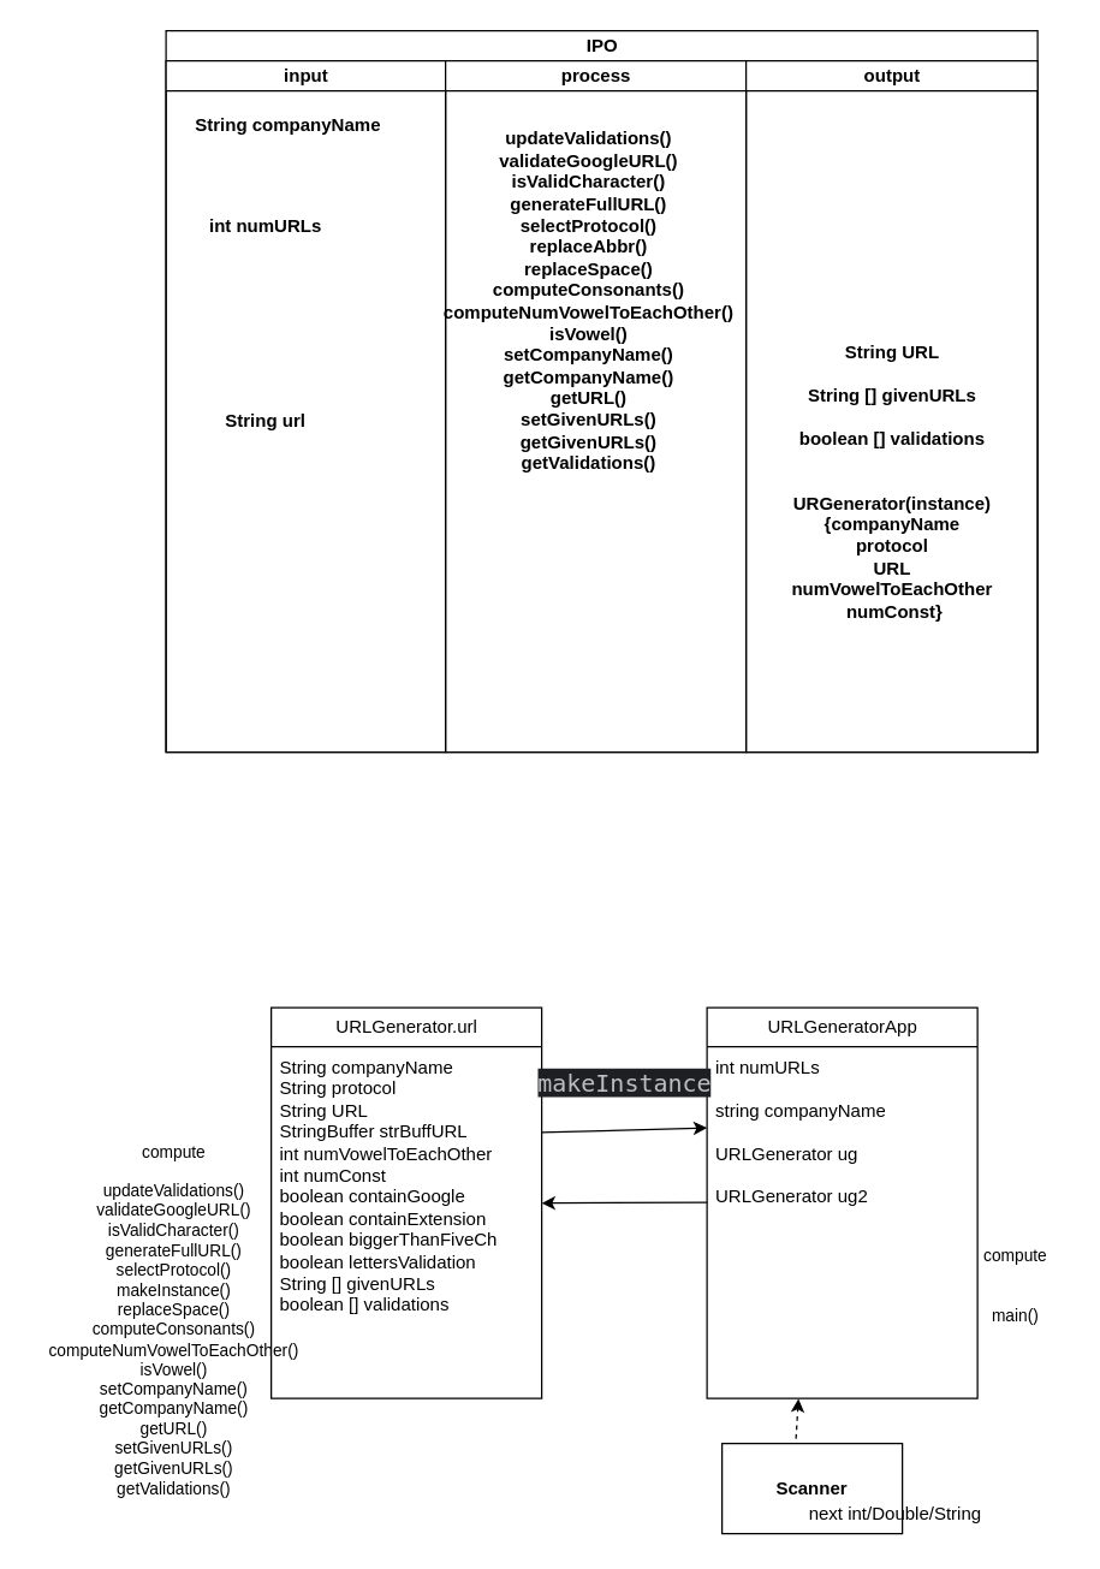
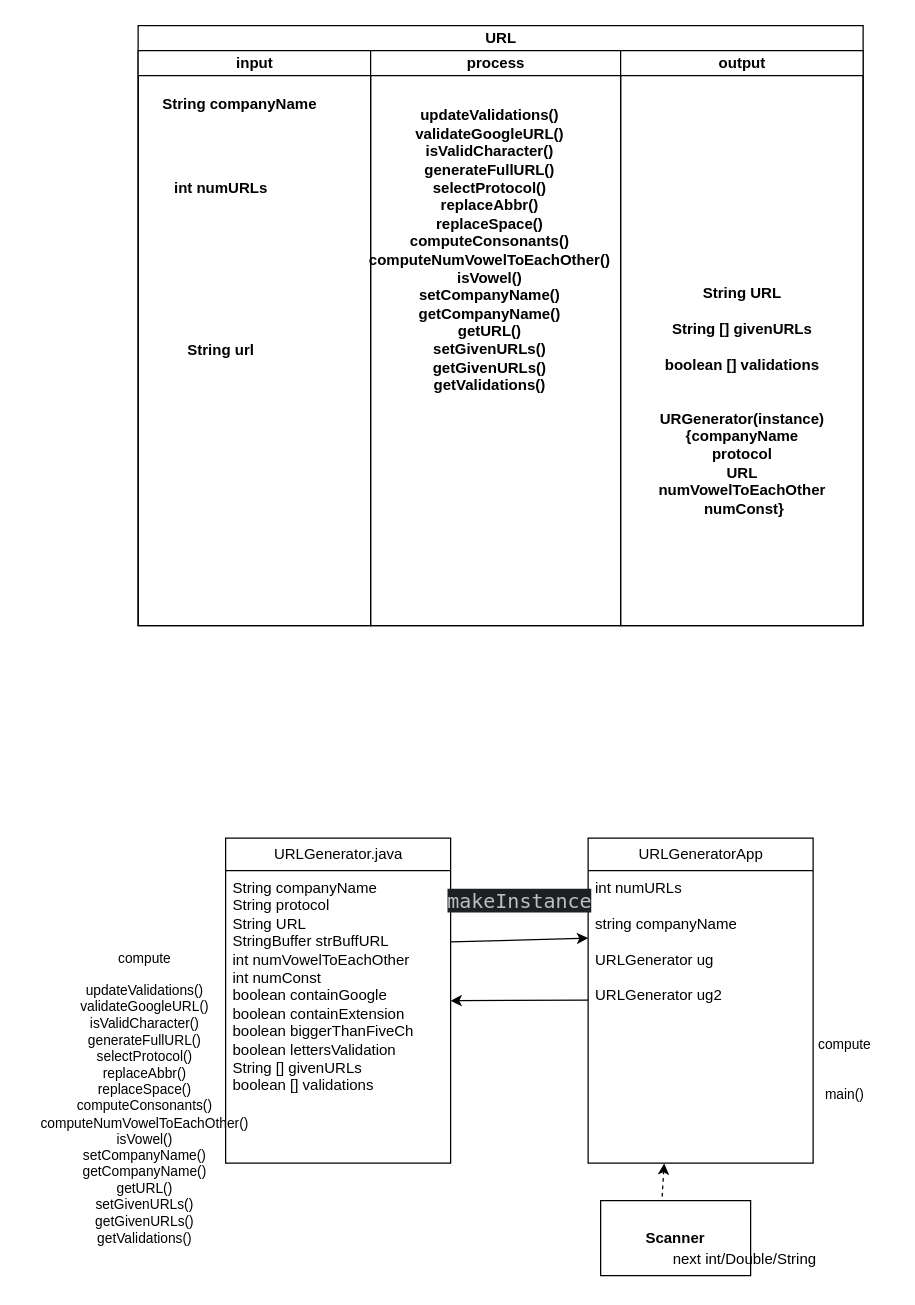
- <mxCell id="2" value="&lt;b&gt;IPO&lt;/b&gt;" style="swimlane;childLayout=stackLayout;resizeParent=1;resizeParentMax=0;startSize=20;html=1;" parent="1" vertex="1"><mxGeometry x="110" y="20" width="580" height="480" as="geometry" /></mxCell>
+ <mxCell id="2" value="&lt;b&gt;URL&lt;/b&gt;" style="swimlane;childLayout=stackLayout;resizeParent=1;resizeParentMax=0;startSize=20;html=1;" parent="1" vertex="1"><mxGeometry x="110" y="20" width="580" height="480" as="geometry" /></mxCell>
- <mxCell id="11" value="URLGenerator.url" style="swimlane;fontStyle=0;childLayout=stackLayout;horizontal=1;startSize=26;fillColor=none;horizontalStack=0;resizeParent=1;resizeParentMax=0;resizeLast=0;collapsible=1;marginBottom=0;html=1;" parent="1" vertex="1"><mxGeometry x="180" y="670" width="180" height="260" as="geometry" /></mxCell>
+ <mxCell id="11" value="URLGenerator.java" style="swimlane;fontStyle=0;childLayout=stackLayout;horizontal=1;startSize=26;fillColor=none;horizontalStack=0;resizeParent=1;resizeParentMax=0;resizeLast=0;collapsible=1;marginBottom=0;html=1;" parent="1" vertex="1"><mxGeometry x="180" y="670" width="180" height="260" as="geometry" /></mxCell>
- <mxCell id="18" value="&lt;div style=&quot;font-size: 11px;&quot;&gt;&lt;font style=&quot;font-size: 11px;&quot;&gt;compute&lt;/font&gt;&lt;/div&gt;&lt;div style=&quot;font-size: 11px;&quot;&gt;&lt;font style=&quot;font-size: 11px;&quot;&gt;&lt;br&gt;&lt;/font&gt;&lt;/div&gt;&lt;div style=&quot;font-size: 11px;&quot;&gt;&lt;font style=&quot;font-size: 11px;&quot;&gt;&lt;span style=&quot;&quot;&gt;updateValidations()&lt;br&gt;validateGoogleURL()&lt;br&gt;isValidCharacter()&lt;br&gt;generateFullURL()&lt;br&gt;selectProtocol()&lt;br&gt;makeInstance()&lt;br&gt;replaceSpace()&lt;br&gt;computeConsonants()&lt;br&gt;computeNumVowelToEachOther()&lt;br&gt;isVowel()&lt;br&gt;setCompanyName()&lt;br&gt;getCompanyName()&lt;br&gt;getURL()&lt;br&gt;setGivenURLs()&lt;br&gt;getGivenURLs()&lt;br&gt;getValidations()&lt;br&gt;&lt;/span&gt;&lt;/font&gt;&lt;/div&gt;&lt;font style=&quot;font-size: 11px;&quot;&gt;&lt;br&gt;&lt;/font&gt;" style="text;html=1;align=center;verticalAlign=middle;resizable=0;points=[];autosize=1;strokeColor=none;fillColor=none;" parent="1" vertex="1"><mxGeometry x="20" y="750" width="190" height="270" as="geometry" /></mxCell>
+ <mxCell id="18" value="&lt;div style=&quot;font-size: 11px;&quot;&gt;&lt;font style=&quot;font-size: 11px;&quot;&gt;compute&lt;/font&gt;&lt;/div&gt;&lt;div style=&quot;font-size: 11px;&quot;&gt;&lt;font style=&quot;font-size: 11px;&quot;&gt;&lt;br&gt;&lt;/font&gt;&lt;/div&gt;&lt;div style=&quot;font-size: 11px;&quot;&gt;&lt;font style=&quot;font-size: 11px;&quot;&gt;&lt;span style=&quot;&quot;&gt;updateValidations()&lt;br&gt;validateGoogleURL()&lt;br&gt;isValidCharacter()&lt;br&gt;generateFullURL()&lt;br&gt;selectProtocol()&lt;br&gt;replaceAbbr()&lt;br&gt;replaceSpace()&lt;br&gt;computeConsonants()&lt;br&gt;computeNumVowelToEachOther()&lt;br&gt;isVowel()&lt;br&gt;setCompanyName()&lt;br&gt;getCompanyName()&lt;br&gt;getURL()&lt;br&gt;setGivenURLs()&lt;br&gt;getGivenURLs()&lt;br&gt;getValidations()&lt;br&gt;&lt;/span&gt;&lt;/font&gt;&lt;/div&gt;&lt;font style=&quot;font-size: 11px;&quot;&gt;&lt;br&gt;&lt;/font&gt;" style="text;html=1;align=center;verticalAlign=middle;resizable=0;points=[];autosize=1;strokeColor=none;fillColor=none;" parent="1" vertex="1"><mxGeometry x="20" y="750" width="190" height="270" as="geometry" /></mxCell>
